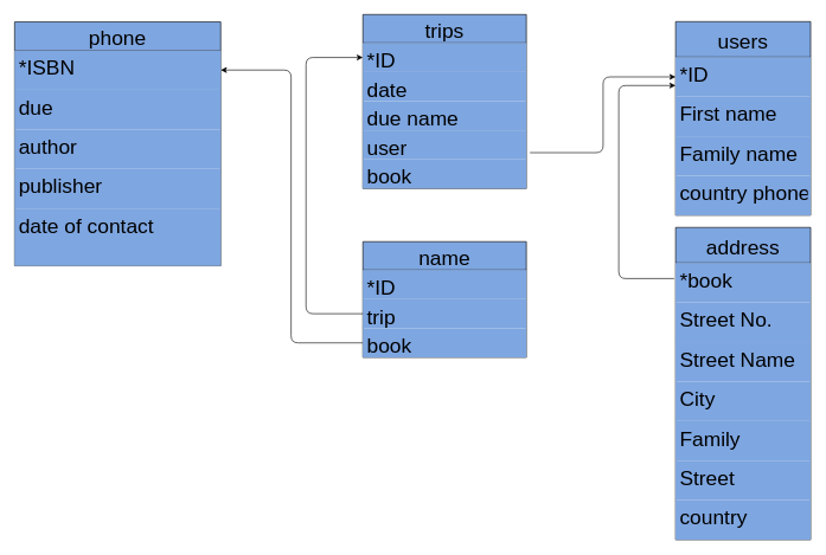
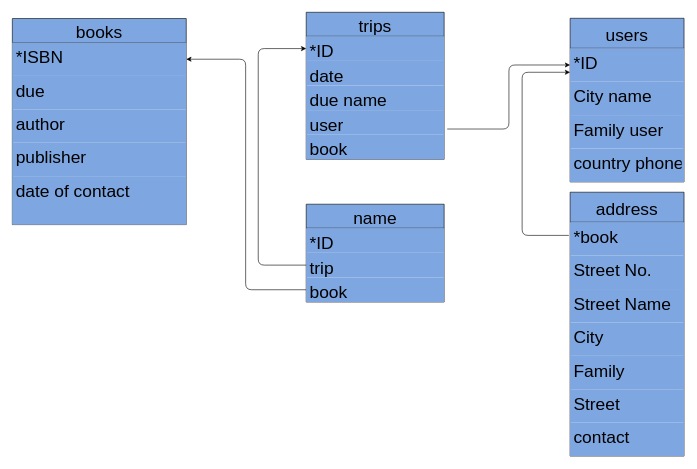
- <mxCell id="2" value="phone" style="swimlane;fontStyle=0;childLayout=stackLayout;horizontal=1;startSize=40;fillColor=#7EA6E0;horizontalStack=0;resizeParent=1;resizeParentMax=0;resizeLast=0;collapsible=1;marginBottom=0;fontSize=29;aspect=fixed;" vertex="1" parent="1"><mxGeometry x="20" y="30.38" width="290" height="343.62" as="geometry"><mxRectangle x="40" y="120" width="60" height="26" as="alternateBounds" /></mxGeometry></mxCell>
+ <mxCell id="2" value="books" style="swimlane;fontStyle=0;childLayout=stackLayout;horizontal=1;startSize=40;fillColor=#7EA6E0;horizontalStack=0;resizeParent=1;resizeParentMax=0;resizeLast=0;collapsible=1;marginBottom=0;fontSize=29;aspect=fixed;" vertex="1" parent="1"><mxGeometry x="20" y="30.38" width="290" height="343.62" as="geometry"><mxRectangle x="40" y="120" width="60" height="26" as="alternateBounds" /></mxGeometry></mxCell>
- <mxCell id="10" value="First name" style="text;strokeColor=none;fillColor=#7EA6E0;align=left;verticalAlign=top;spacingLeft=4;spacingRight=4;overflow=hidden;rotatable=0;points=[[0,0.5],[1,0.5]];portConstraint=eastwest;fontSize=29;aspect=fixed;" vertex="1" parent="8"><mxGeometry y="105.71" width="190" height="55.71" as="geometry" /></mxCell>
+ <mxCell id="10" value="City name" style="text;strokeColor=none;fillColor=#7EA6E0;align=left;verticalAlign=top;spacingLeft=4;spacingRight=4;overflow=hidden;rotatable=0;points=[[0,0.5],[1,0.5]];portConstraint=eastwest;fontSize=29;aspect=fixed;" vertex="1" parent="8"><mxGeometry y="105.71" width="190" height="55.71" as="geometry" /></mxCell>
- <mxCell id="11" value="Family name" style="text;strokeColor=none;fillColor=#7EA6E0;align=left;verticalAlign=top;spacingLeft=4;spacingRight=4;overflow=hidden;rotatable=0;points=[[0,0.5],[1,0.5]];portConstraint=eastwest;fontSize=29;aspect=fixed;" vertex="1" parent="8"><mxGeometry y="161.42" width="190" height="55.71" as="geometry" /></mxCell>
+ <mxCell id="11" value="Family user" style="text;strokeColor=none;fillColor=#7EA6E0;align=left;verticalAlign=top;spacingLeft=4;spacingRight=4;overflow=hidden;rotatable=0;points=[[0,0.5],[1,0.5]];portConstraint=eastwest;fontSize=29;aspect=fixed;" vertex="1" parent="8"><mxGeometry y="161.42" width="190" height="55.71" as="geometry" /></mxCell>
- <mxCell id="33" value="country" style="text;strokeColor=none;fillColor=#7EA6E0;align=left;verticalAlign=top;spacingLeft=4;spacingRight=4;overflow=hidden;rotatable=0;points=[[0,0.5],[1,0.5]];portConstraint=eastwest;fontSize=29;aspect=fixed;" vertex="1" parent="26"><mxGeometry y="384.26" width="190" height="55.71" as="geometry" /></mxCell>
+ <mxCell id="33" value="contact" style="text;strokeColor=none;fillColor=#7EA6E0;align=left;verticalAlign=top;spacingLeft=4;spacingRight=4;overflow=hidden;rotatable=0;points=[[0,0.5],[1,0.5]];portConstraint=eastwest;fontSize=29;aspect=fixed;" vertex="1" parent="26"><mxGeometry y="384.26" width="190" height="55.71" as="geometry" /></mxCell>
